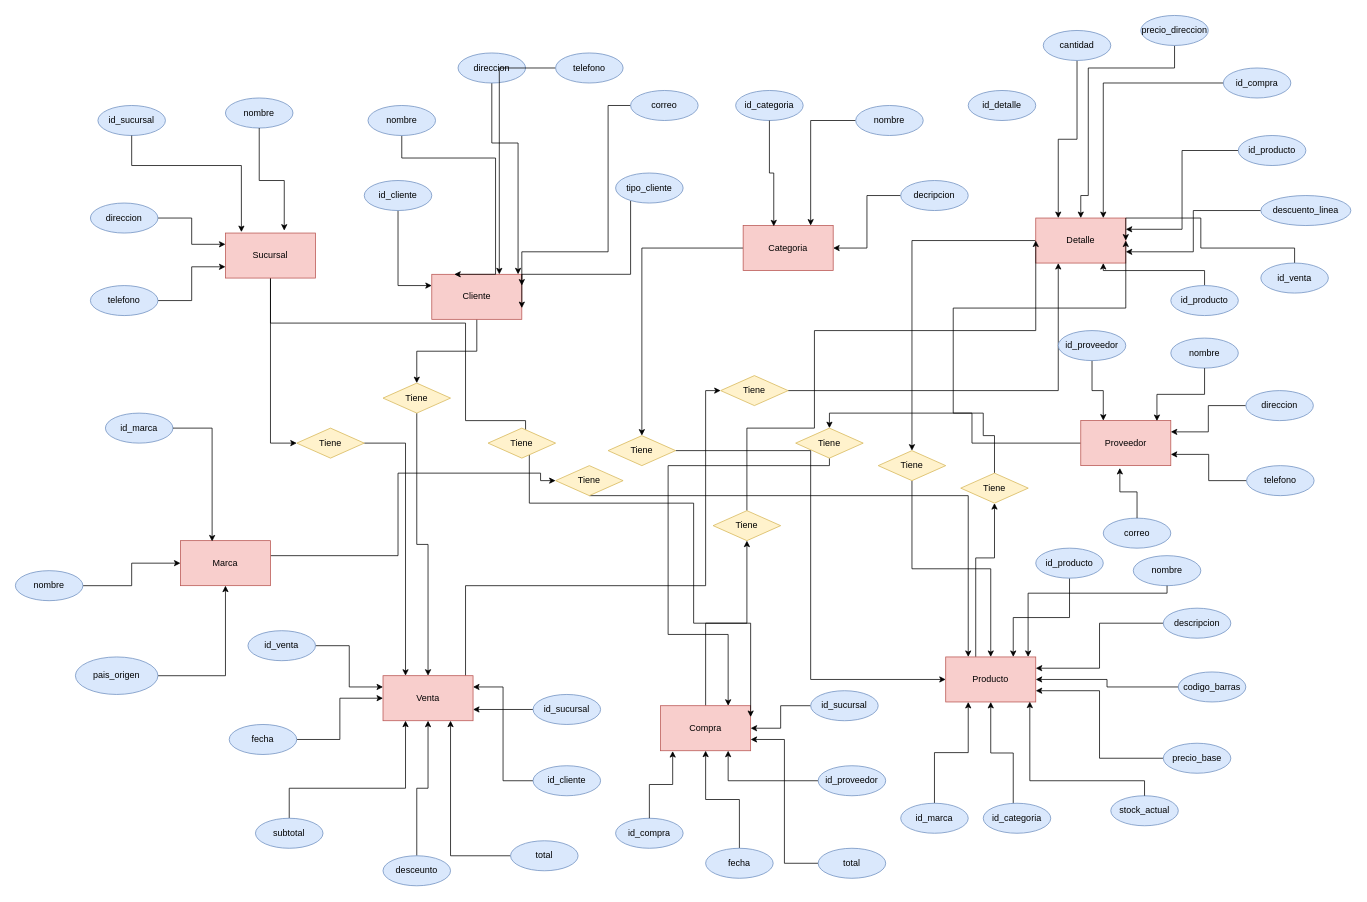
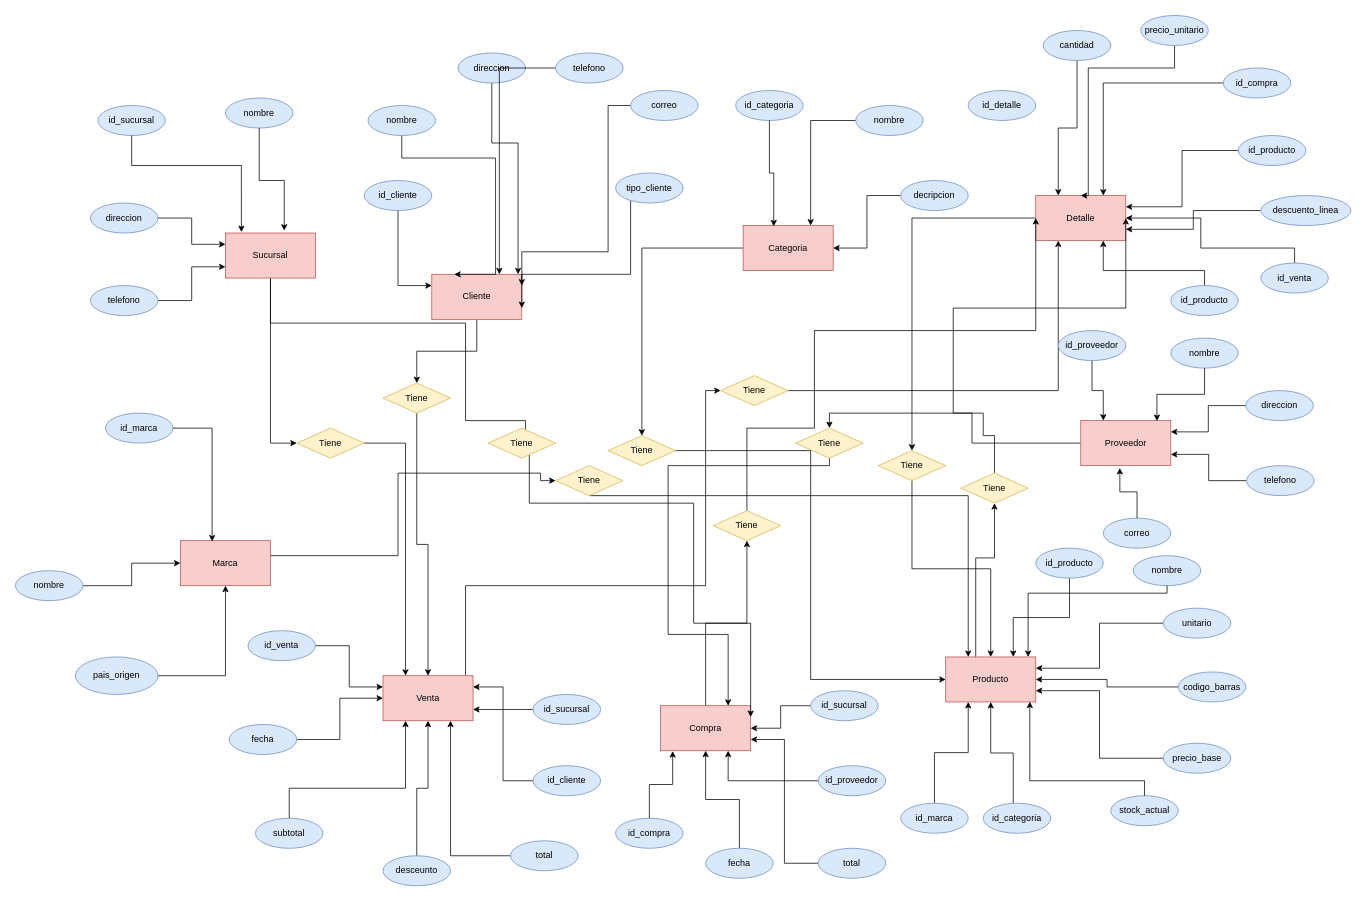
- <mxCell id="127" value="precio_direccion" style="ellipse;whiteSpace=wrap;html=1;fillColor=#dae8fc;strokeColor=#6c8ebf;" vertex="1" parent="1"><mxGeometry x="1520" y="20" width="90" height="40" as="geometry" /></mxCell>
+ <mxCell id="127" value="precio_unitario" style="ellipse;whiteSpace=wrap;html=1;fillColor=#dae8fc;strokeColor=#6c8ebf;" vertex="1" parent="1"><mxGeometry x="1520" y="20" width="90" height="40" as="geometry" /></mxCell>
- <mxCell id="10" value="Detalle" style="rounded=0;whiteSpace=wrap;html=1;fillColor=#f8cecc;strokeColor=#b85450;" vertex="1" parent="1"><mxGeometry x="1380" y="290" width="120" height="60" as="geometry" /></mxCell>
+ <mxCell id="10" value="Detalle" style="rounded=0;whiteSpace=wrap;html=1;fillColor=#f8cecc;strokeColor=#b85450;" vertex="1" parent="1"><mxGeometry x="1380" width="120" height="60" as="geometry" y="260" /></mxCell>
- <mxCell id="107" value="descripcion" style="ellipse;whiteSpace=wrap;html=1;fillColor=#dae8fc;strokeColor=#6c8ebf;" vertex="1" parent="1"><mxGeometry x="1550" y="810" width="90" height="40" as="geometry" /></mxCell>
+ <mxCell id="107" value="unitario" style="ellipse;whiteSpace=wrap;html=1;fillColor=#dae8fc;strokeColor=#6c8ebf;" vertex="1" parent="1"><mxGeometry x="1550" y="810" width="90" height="40" as="geometry" /></mxCell>
